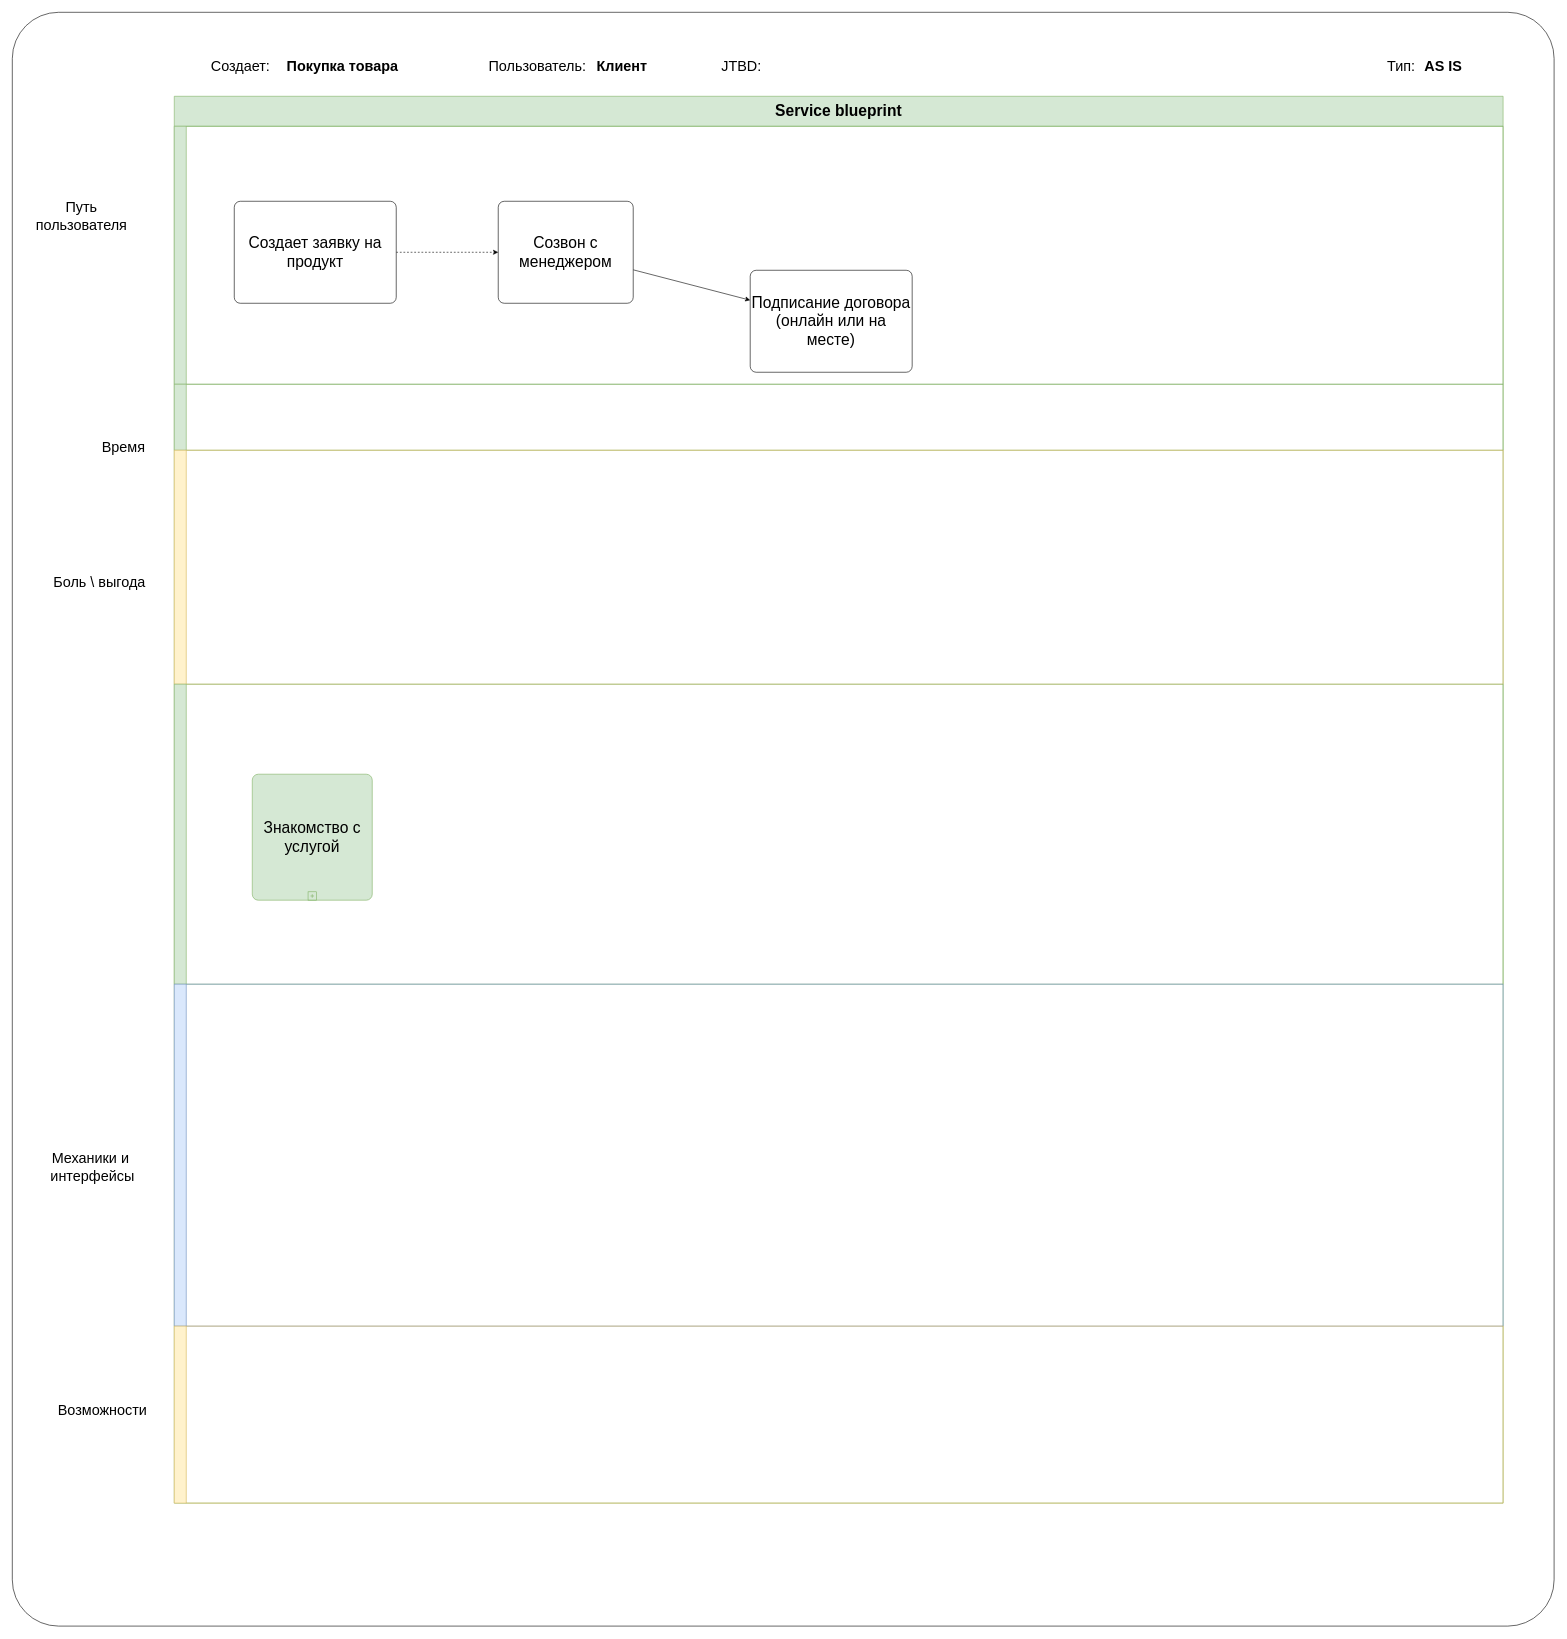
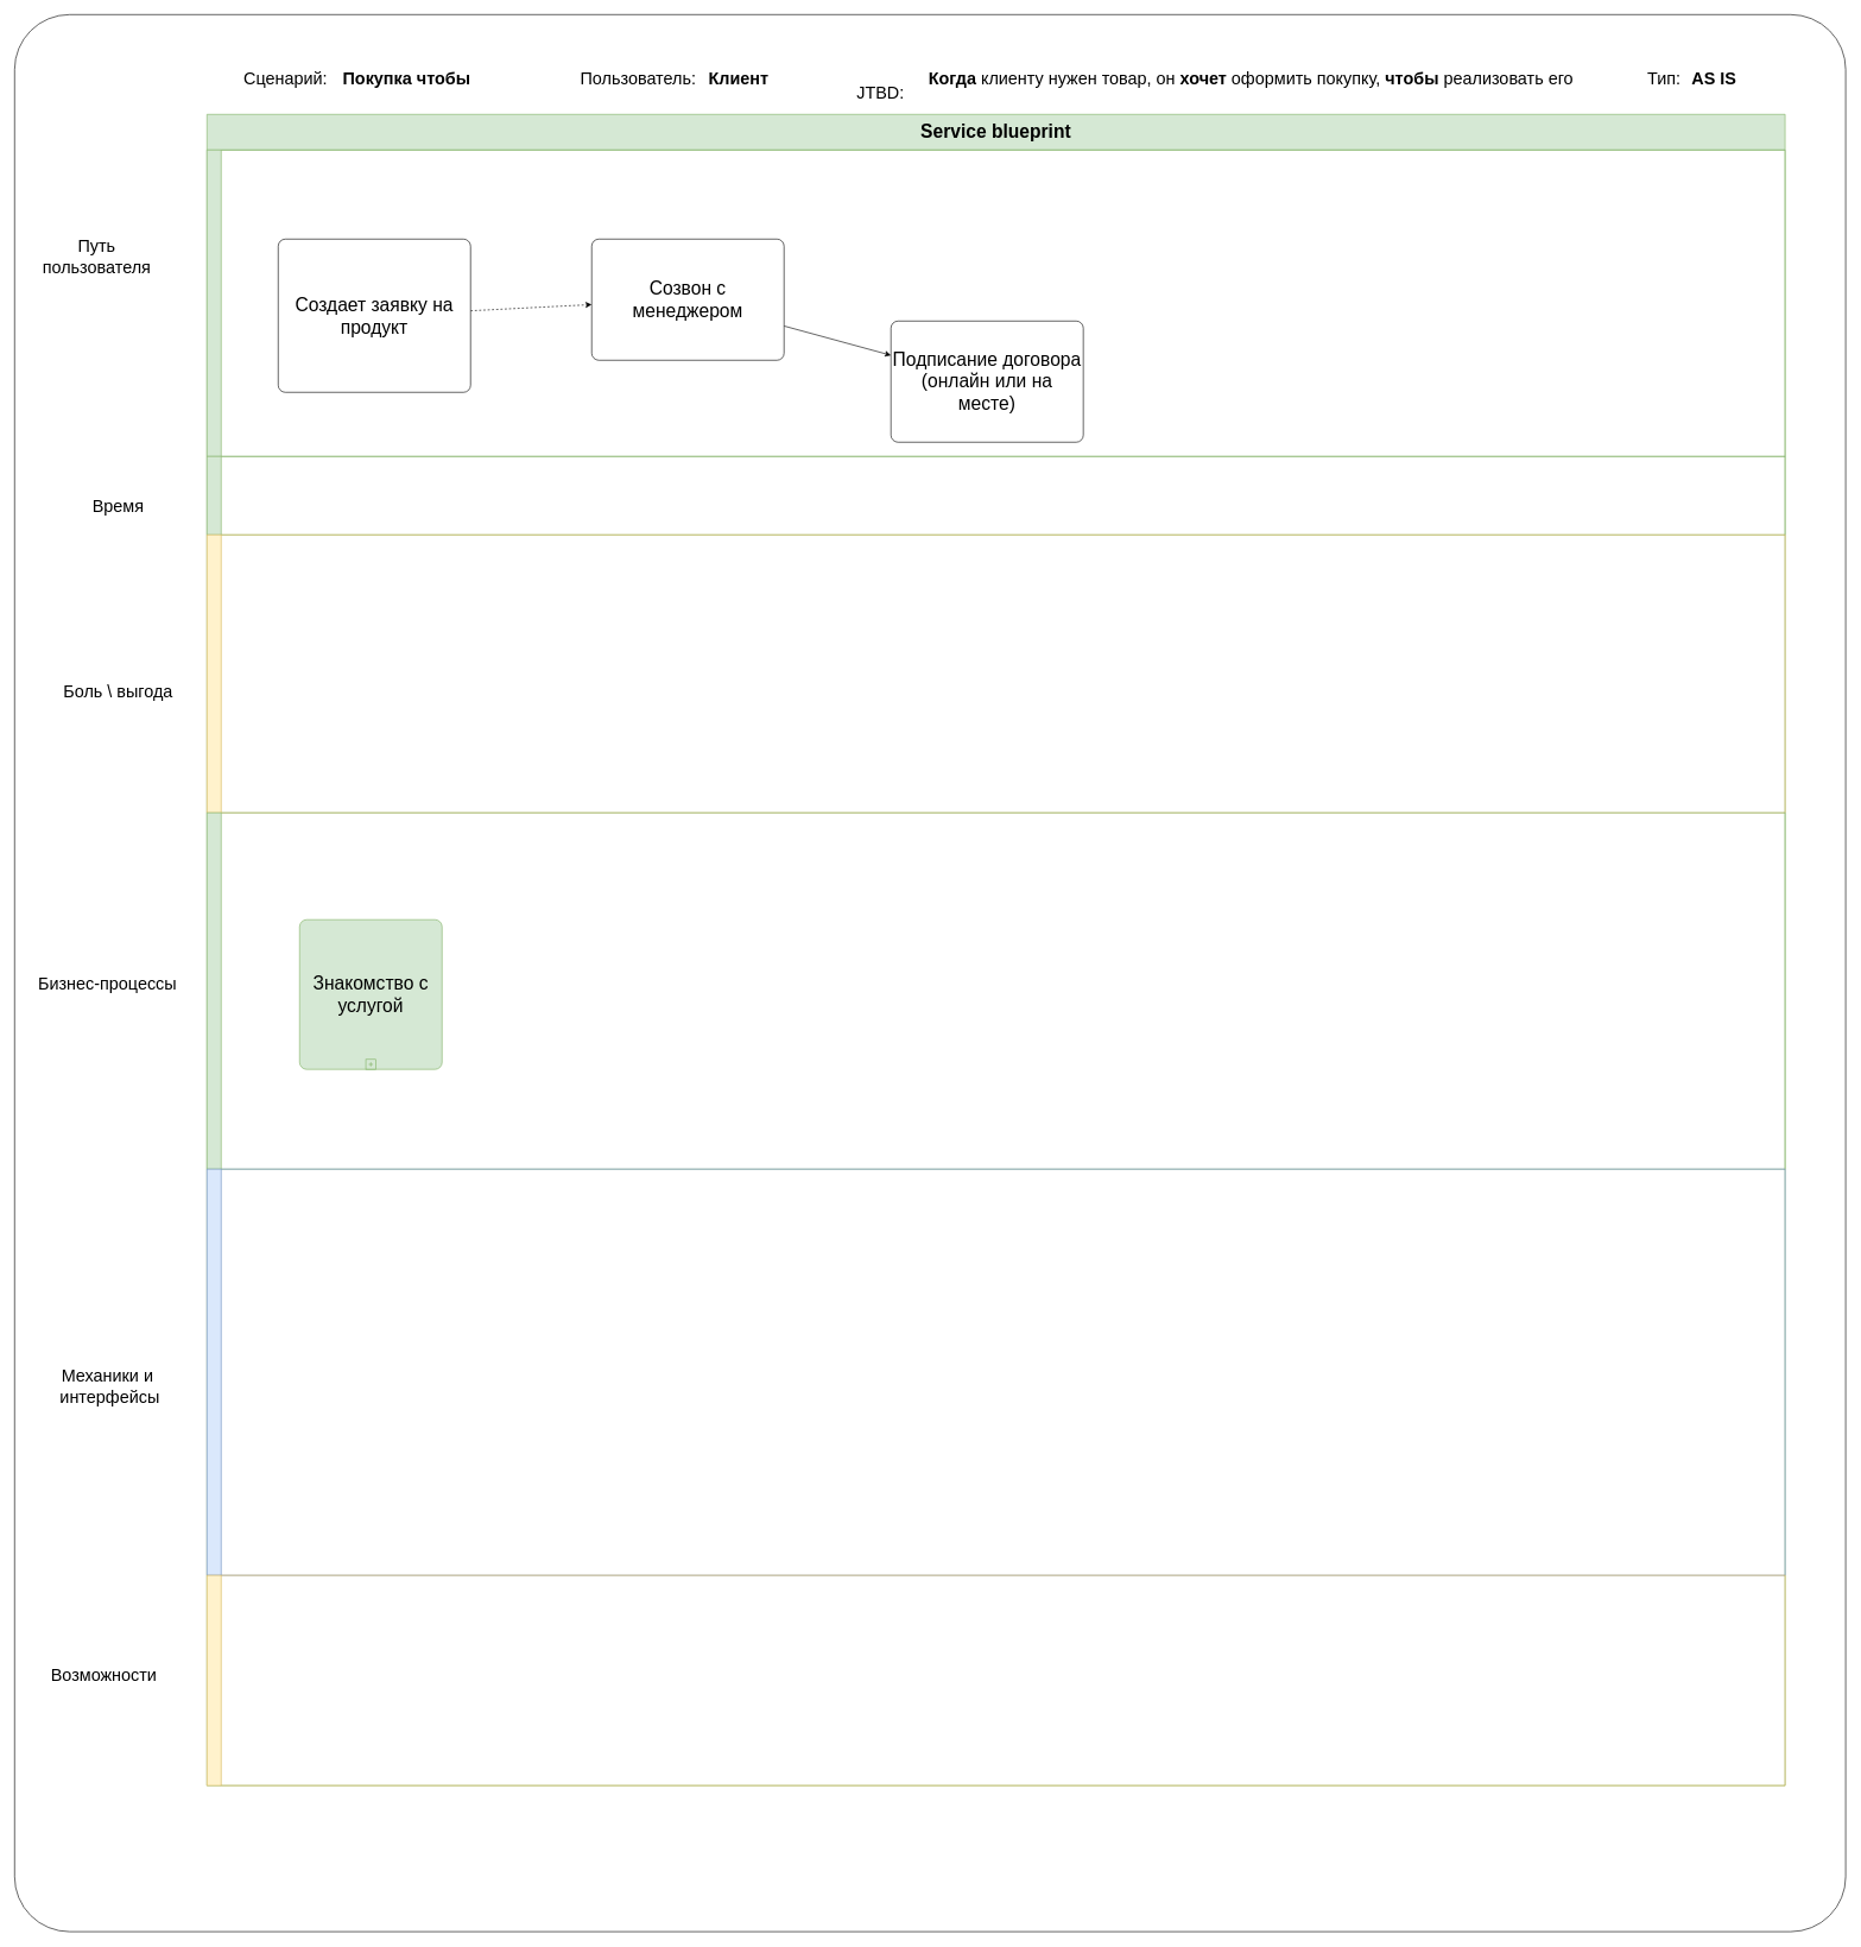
- <mxCell id="3" value="&lt;font style=&quot;font-size: 24px;&quot;&gt;Создает:&lt;/font&gt;" style="text;html=1;align=center;verticalAlign=middle;resizable=0;points=[];autosize=1;strokeColor=none;fillColor=none;fontSize=24;" parent="1" vertex="1"><mxGeometry x="330" y="90" width="140" height="40" as="geometry" /></mxCell>
+ <mxCell id="3" value="&lt;font style=&quot;font-size: 24px;&quot;&gt;Сценарий:&lt;/font&gt;" style="text;html=1;align=center;verticalAlign=middle;resizable=0;points=[];autosize=1;strokeColor=none;fillColor=none;fontSize=24;" parent="1" vertex="1"><mxGeometry x="330" y="90" width="140" height="40" as="geometry" /></mxCell>
- <mxCell id="28" value="&lt;font style=&quot;font-size: 24px;&quot;&gt;&lt;b&gt;Покупка товара&lt;/b&gt;&lt;/font&gt;" style="text;html=1;align=center;verticalAlign=middle;resizable=0;points=[];autosize=1;strokeColor=none;fillColor=none;fontSize=24;" parent="1" vertex="1"><mxGeometry x="465" y="90" width="210" height="40" as="geometry" /></mxCell>
+ <mxCell id="28" value="&lt;font style=&quot;font-size: 24px;&quot;&gt;&lt;b&gt;Покупка чтобы&lt;/b&gt;&lt;/font&gt;" style="text;html=1;align=center;verticalAlign=middle;resizable=0;points=[];autosize=1;strokeColor=none;fillColor=none;fontSize=24;" parent="1" vertex="1"><mxGeometry x="465" y="90" width="210" height="40" as="geometry" /></mxCell>
- <mxCell id="5" value="&lt;span style=&quot;font-size: 24px;&quot;&gt;JTBD:&lt;/span&gt;" style="text;html=1;align=center;verticalAlign=middle;resizable=0;points=[];autosize=1;strokeColor=none;fillColor=none;fontSize=24;" parent="1" vertex="1"><mxGeometry x="1190" y="90" width="90" height="40" as="geometry" /></mxCell>
+ <mxCell id="5" value="&lt;span style=&quot;font-size: 24px;&quot;&gt;JTBD:&lt;/span&gt;" style="text;html=1;align=center;verticalAlign=middle;resizable=0;points=[];autosize=1;strokeColor=none;fillColor=none;fontSize=24;" parent="1" vertex="1"><mxGeometry x="1190" y="110" width="90" height="40" as="geometry" /></mxCell>
+ <mxCell id="27" value="&lt;span style=&quot;font-size: 24px;&quot;&gt;&lt;b&gt;Когда&lt;/b&gt; клиенту нужен товар, он &lt;b&gt;хочет&lt;/b&gt;&amp;nbsp;оформить покупку, &lt;b&gt;чтобы&lt;/b&gt; реализовать его&lt;/span&gt;" style="text;html=1;align=center;verticalAlign=middle;resizable=0;points=[];autosize=1;strokeColor=none;fillColor=none;fontSize=24;" parent="1" vertex="1"><mxGeometry x="1290" y="90" width="930" height="40" as="geometry" /></mxCell>
- <mxCell id="17" value="Создает заявку на продукт" style="points=[[0.25,0,0],[0.5,0,0],[0.75,0,0],[1,0.25,0],[1,0.5,0],[1,0.75,0],[0.75,1,0],[0.5,1,0],[0.25,1,0],[0,0.75,0],[0,0.5,0],[0,0.25,0]];shape=mxgraph.bpmn.task;whiteSpace=wrap;rectStyle=rounded;size=10;html=1;container=1;expand=0;collapsible=0;taskMarker=abstract;fontSize=26;" parent="15" vertex="1"><mxGeometry x="100" y="125" width="270" height="170" as="geometry" /></mxCell>
+ <mxCell id="17" value="Создает заявку на продукт" style="points=[[0.25,0,0],[0.5,0,0],[0.75,0,0],[1,0.25,0],[1,0.5,0],[1,0.75,0],[0.75,1,0],[0.5,1,0],[0.25,1,0],[0,0.75,0],[0,0.5,0],[0,0.25,0]];shape=mxgraph.bpmn.task;whiteSpace=wrap;rectStyle=rounded;size=10;html=1;container=1;expand=0;collapsible=0;taskMarker=abstract;fontSize=26;" parent="15" vertex="1"><mxGeometry x="100" y="125" width="270" height="215" as="geometry" /></mxCell>
- <mxCell id="19" value="Созвон с менеджером" style="points=[[0.25,0,0],[0.5,0,0],[0.75,0,0],[1,0.25,0],[1,0.5,0],[1,0.75,0],[0.75,1,0],[0.5,1,0],[0.25,1,0],[0,0.75,0],[0,0.5,0],[0,0.25,0]];shape=mxgraph.bpmn.task;whiteSpace=wrap;rectStyle=rounded;size=10;html=1;container=1;expand=0;collapsible=0;taskMarker=abstract;fontSize=26;" parent="15" vertex="1"><mxGeometry x="540" y="125" width="225" height="170" as="geometry" /></mxCell>
+ <mxCell id="19" value="Созвон с менеджером" style="points=[[0.25,0,0],[0.5,0,0],[0.75,0,0],[1,0.25,0],[1,0.5,0],[1,0.75,0],[0.75,1,0],[0.5,1,0],[0.25,1,0],[0,0.75,0],[0,0.5,0],[0,0.25,0]];shape=mxgraph.bpmn.task;whiteSpace=wrap;rectStyle=rounded;size=10;html=1;container=1;expand=0;collapsible=0;taskMarker=abstract;fontSize=26;" parent="15" vertex="1"><mxGeometry x="540" y="125" width="270" height="170" as="geometry" /></mxCell>
- <mxCell id="29" value="&lt;span style=&quot;font-size: 24px;&quot;&gt;Время&lt;br style=&quot;font-size: 24px;&quot;&gt;&lt;/span&gt;" style="text;html=1;align=center;verticalAlign=middle;resizable=0;points=[];autosize=1;strokeColor=none;fillColor=none;fontSize=24;" parent="1" vertex="1"><mxGeometry x="155" y="725" width="100" height="40" as="geometry" /></mxCell>
+ <mxCell id="29" value="&lt;span style=&quot;font-size: 24px;&quot;&gt;Время&lt;br style=&quot;font-size: 24px;&quot;&gt;&lt;/span&gt;" style="text;html=1;align=center;verticalAlign=middle;resizable=0;points=[];autosize=1;strokeColor=none;fillColor=none;fontSize=24;" parent="1" vertex="1"><mxGeometry x="115" y="690" width="100" height="40" as="geometry" /></mxCell>
+ <mxCell id="9" value="&lt;span style=&quot;font-size: 24px;&quot;&gt;Бизнес-процессы&lt;br style=&quot;font-size: 24px;&quot;&gt;&lt;/span&gt;" style="text;html=1;align=center;verticalAlign=middle;resizable=0;points=[];autosize=1;strokeColor=none;fillColor=none;fontSize=24;" parent="1" vertex="1"><mxGeometry x="40" y="1360" width="220" height="40" as="geometry" /></mxCell>
- <mxCell id="11" value="&lt;span style=&quot;font-size: 24px;&quot;&gt;Возможности&lt;br style=&quot;font-size: 24px;&quot;&gt;&lt;/span&gt;" style="text;html=1;align=center;verticalAlign=middle;resizable=0;points=[];autosize=1;strokeColor=none;fillColor=none;fontSize=24;" parent="1" vertex="1"><mxGeometry x="85" y="2330" width="170" height="40" as="geometry" /></mxCell>
+ <mxCell id="11" value="&lt;span style=&quot;font-size: 24px;&quot;&gt;Возможности&lt;br style=&quot;font-size: 24px;&quot;&gt;&lt;/span&gt;" style="text;html=1;align=center;verticalAlign=middle;resizable=0;points=[];autosize=1;strokeColor=none;fillColor=none;fontSize=24;" parent="1" vertex="1"><mxGeometry x="60" y="2330" width="170" height="40" as="geometry" /></mxCell>
